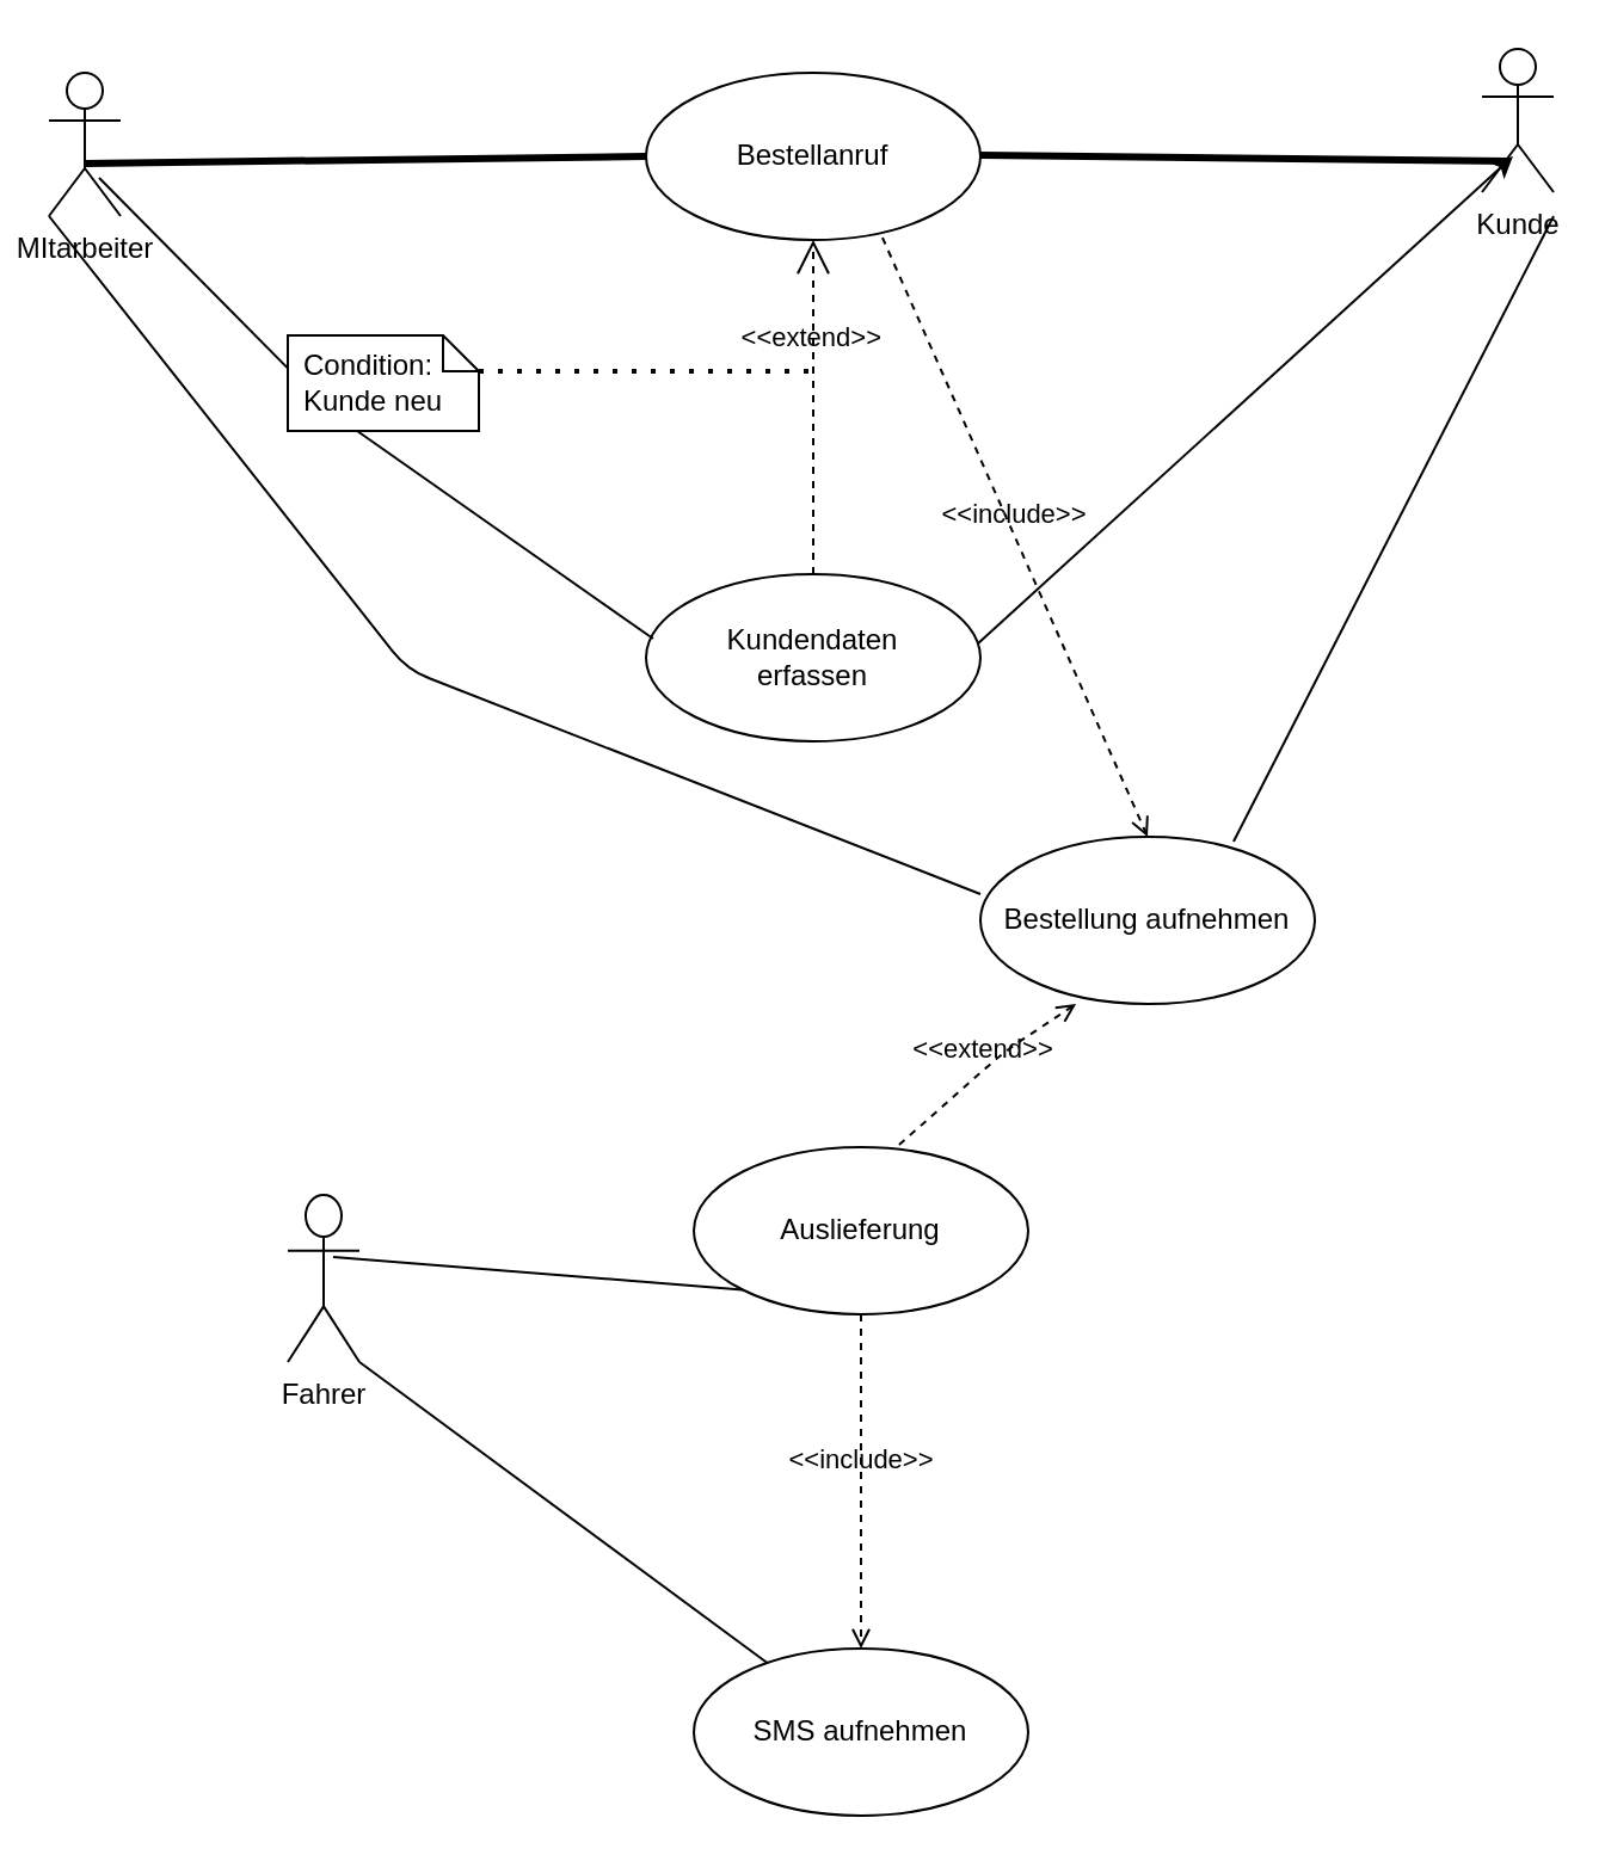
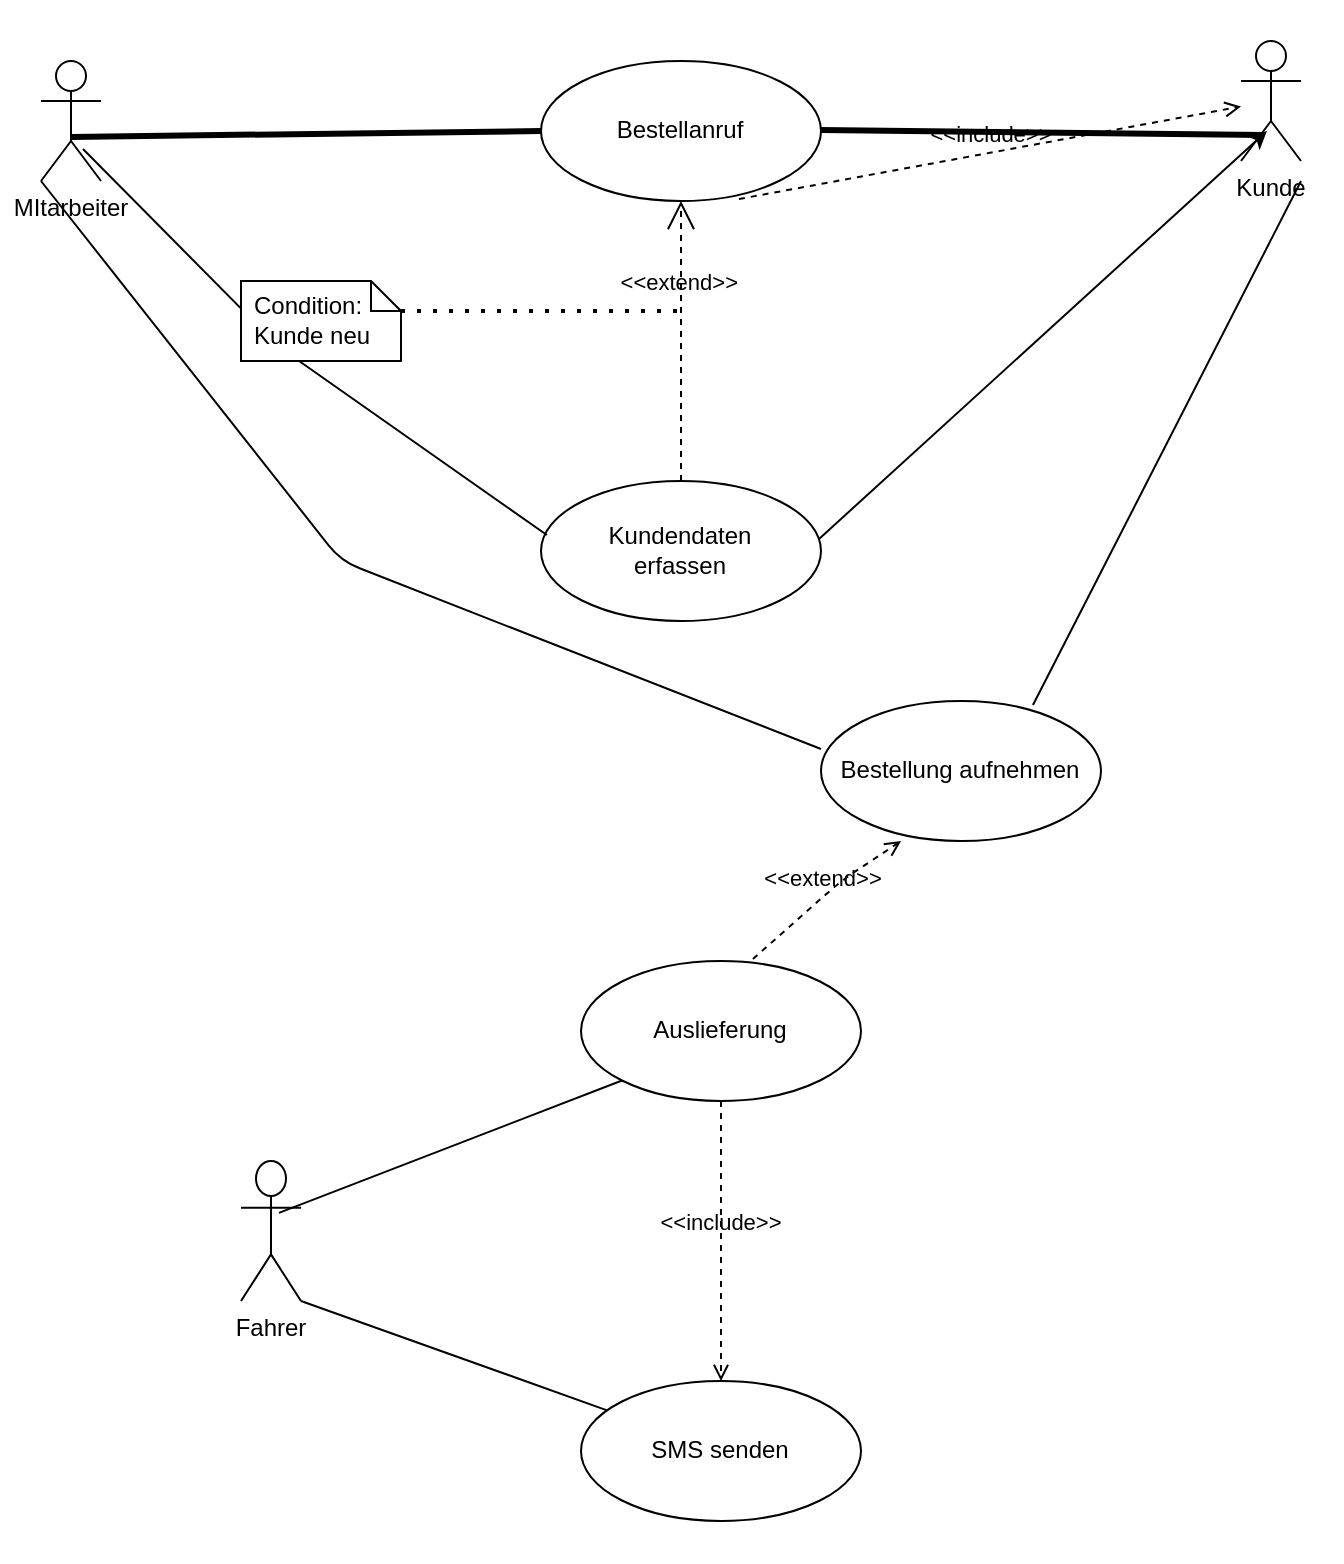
- <mxCell id="16" value="&amp;lt;&amp;lt;include&amp;gt;&amp;gt;" style="html=1;verticalAlign=bottom;labelBackgroundColor=none;endArrow=open;endFill=0;dashed=1;exitX=0.707;exitY=0.986;exitDx=0;exitDy=0;exitPerimeter=0;entryX=0.5;entryY=0;entryDx=0;entryDy=0;" edge="1" parent="1" source="5" target="15"><mxGeometry width="160" relative="1" as="geometry"><mxPoint x="540" y="280" as="sourcePoint" /><mxPoint x="700" y="280" as="targetPoint" /></mxGeometry></mxCell>
+ <mxCell id="16" value="&amp;lt;&amp;lt;include&amp;gt;&amp;gt;" style="html=1;verticalAlign=bottom;labelBackgroundColor=none;endArrow=open;endFill=0;dashed=1;exitX=0.707;exitY=0.986;exitDx=0;exitDy=0;exitPerimeter=0;" edge="1" parent="1" source="5" target="2"><mxGeometry width="160" relative="1" as="geometry"><mxPoint x="540" y="280" as="sourcePoint" /><mxPoint x="700" y="280" as="targetPoint" /></mxGeometry></mxCell>
- <mxCell id="4" value="Fahrer" style="shape=umlActor;verticalLabelPosition=bottom;verticalAlign=top;html=1;" vertex="1" parent="1"><mxGeometry x="120" y="500" width="30" height="70" as="geometry" /></mxCell>
+ <mxCell id="4" value="Fahrer" style="shape=umlActor;verticalLabelPosition=bottom;verticalAlign=top;html=1;" vertex="1" parent="1"><mxGeometry x="120" y="580" width="30" height="70" as="geometry" /></mxCell>
- <mxCell id="21" value="SMS aufnehmen" style="ellipse;whiteSpace=wrap;html=1;" vertex="1" parent="1"><mxGeometry x="290" y="690" width="140" height="70" as="geometry" /></mxCell>
+ <mxCell id="21" value="SMS senden" style="ellipse;whiteSpace=wrap;html=1;" vertex="1" parent="1"><mxGeometry x="290" y="690" width="140" height="70" as="geometry" /></mxCell>
